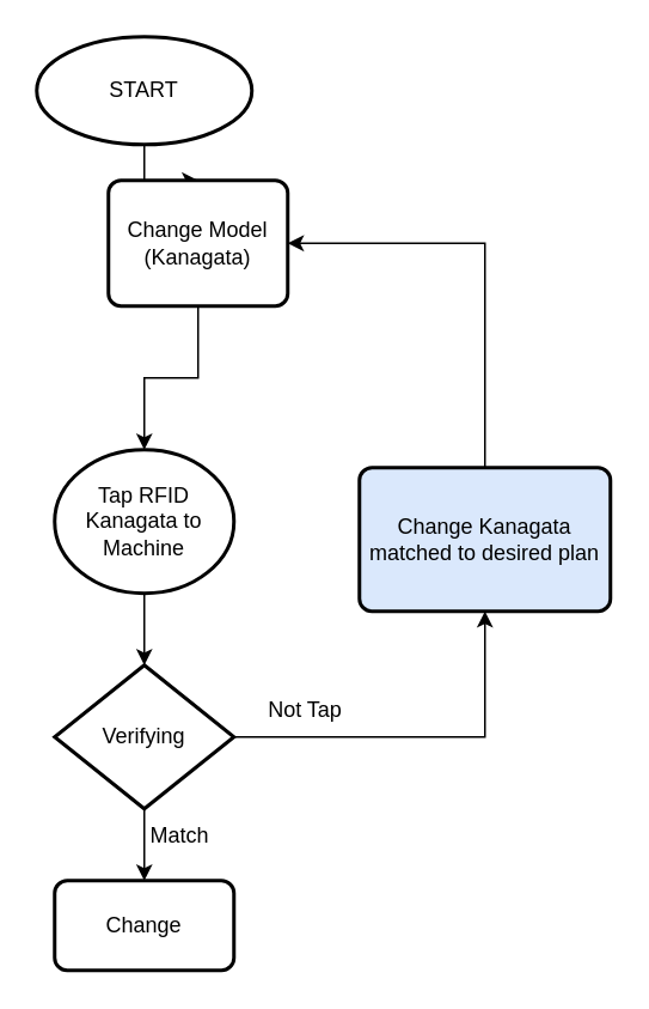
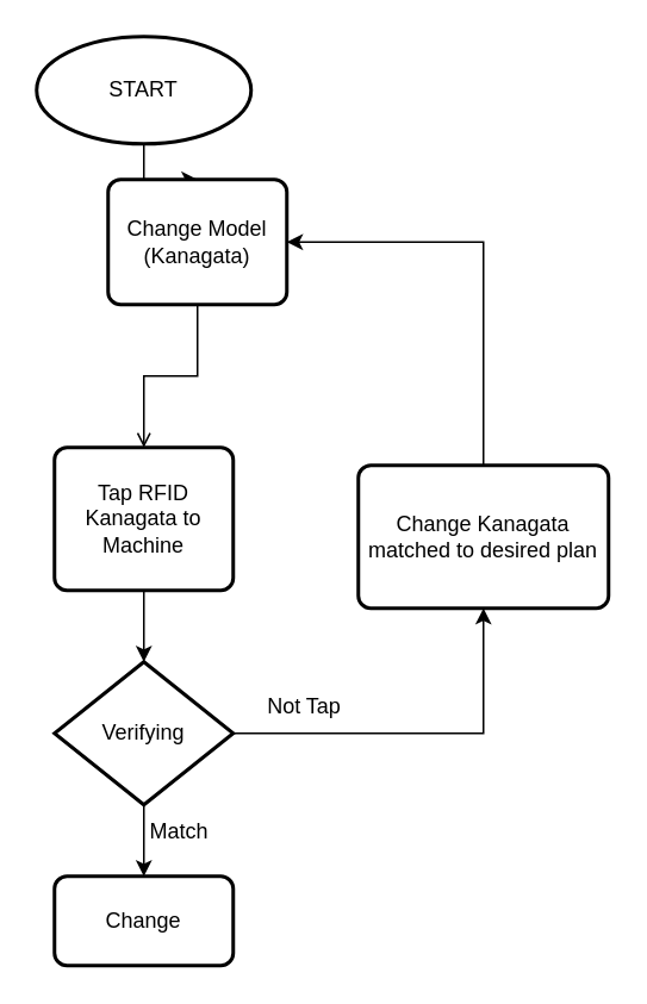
- <mxCell id="4" value="" style="edgeStyle=orthogonalEdgeStyle;rounded=0;orthogonalLoop=1;jettySize=auto;html=1;" edge="1" parent="1" source="5" target="14"><mxGeometry relative="1" as="geometry" /></mxCell>
+ <mxCell id="4" value="" style="edgeStyle=orthogonalEdgeStyle;rounded=0;orthogonalLoop=1;jettySize=auto;html=1;endArrow=open;" edge="1" parent="1" source="5" target="14"><mxGeometry relative="1" as="geometry" /></mxCell>
- <mxCell id="14" value="Tap RFID Kanagata to Machine" style="ellipse;whiteSpace=wrap;html=1;absoluteArcSize=1;arcSize=14;strokeWidth=2;" vertex="1" parent="1"><mxGeometry x="30" y="250" width="100" height="80" as="geometry" /></mxCell>
+ <mxCell id="14" value="Tap RFID Kanagata to Machine" style="rounded=1;whiteSpace=wrap;html=1;absoluteArcSize=1;arcSize=14;strokeWidth=2;" vertex="1" parent="1"><mxGeometry x="30" y="250" width="100" height="80" as="geometry" /></mxCell>
- <mxCell id="7" value="Change Kanagata matched to desired plan" style="rounded=1;whiteSpace=wrap;html=1;absoluteArcSize=1;arcSize=14;strokeWidth=2;fillColor=#dae8fc;" vertex="1" parent="1"><mxGeometry x="200" y="260" width="140" height="80" as="geometry" /></mxCell>
+ <mxCell id="7" value="Change Kanagata matched to desired plan" style="rounded=1;whiteSpace=wrap;html=1;absoluteArcSize=1;arcSize=14;strokeWidth=2;" vertex="1" parent="1"><mxGeometry x="200" y="260" width="140" height="80" as="geometry" /></mxCell>
